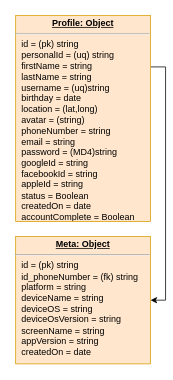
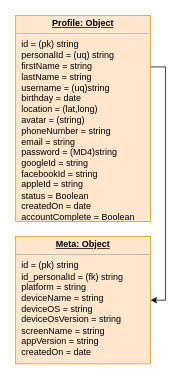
- <mxCell id="4" value="&lt;p style=&quot;margin: 4px 0px 0px ; text-align: center&quot;&gt;&lt;b&gt;&lt;u&gt;Meta: Object&lt;/u&gt;&lt;/b&gt;&lt;br&gt;&lt;/p&gt;&lt;hr&gt;&lt;p style=&quot;margin: 0px ; margin-left: 8px&quot;&gt;id = (pk) string&lt;/p&gt;&lt;p style=&quot;margin: 0px ; margin-left: 8px&quot;&gt;id_phoneNumber = (fk) string&lt;br&gt;platform = string&lt;br&gt;deviceName = string&lt;/p&gt;&lt;p style=&quot;margin: 0px ; margin-left: 8px&quot;&gt;deviceOS = string&lt;/p&gt;&lt;p style=&quot;margin: 0px ; margin-left: 8px&quot;&gt;deviceOsVersion = string&lt;/p&gt;&lt;p style=&quot;margin: 0px ; margin-left: 8px&quot;&gt;screenName = string&lt;/p&gt;&lt;p style=&quot;margin: 0px ; margin-left: 8px&quot;&gt;appVersion = string&lt;/p&gt;&lt;p style=&quot;margin: 0px ; margin-left: 8px&quot;&gt;createdOn = date&lt;/p&gt;" style="verticalAlign=top;align=left;overflow=fill;fontSize=12;fontFamily=Helvetica;html=1;rounded=0;shadow=0;comic=0;labelBackgroundColor=none;strokeWidth=1;direction=west;fillColor=#ffe6cc;strokeColor=#d79b00;" vertex="1" parent="1"><mxGeometry x="20" y="315" width="180" height="170" as="geometry" /></mxCell>
+ <mxCell id="4" value="&lt;p style=&quot;margin: 4px 0px 0px ; text-align: center&quot;&gt;&lt;b&gt;&lt;u&gt;Meta: Object&lt;/u&gt;&lt;/b&gt;&lt;br&gt;&lt;/p&gt;&lt;hr&gt;&lt;p style=&quot;margin: 0px ; margin-left: 8px&quot;&gt;id = (pk) string&lt;/p&gt;&lt;p style=&quot;margin: 0px ; margin-left: 8px&quot;&gt;id_personalId = (fk) string&lt;br&gt;platform = string&lt;br&gt;deviceName = string&lt;/p&gt;&lt;p style=&quot;margin: 0px ; margin-left: 8px&quot;&gt;deviceOS = string&lt;/p&gt;&lt;p style=&quot;margin: 0px ; margin-left: 8px&quot;&gt;deviceOsVersion = string&lt;/p&gt;&lt;p style=&quot;margin: 0px ; margin-left: 8px&quot;&gt;screenName = string&lt;/p&gt;&lt;p style=&quot;margin: 0px ; margin-left: 8px&quot;&gt;appVersion = string&lt;/p&gt;&lt;p style=&quot;margin: 0px ; margin-left: 8px&quot;&gt;createdOn = date&lt;/p&gt;" style="verticalAlign=top;align=left;overflow=fill;fontSize=12;fontFamily=Helvetica;html=1;rounded=0;shadow=0;comic=0;labelBackgroundColor=none;strokeWidth=1;direction=west;fillColor=#ffe6cc;strokeColor=#d79b00;" vertex="1" parent="1"><mxGeometry x="20" y="315" width="180" height="170" as="geometry" /></mxCell>
